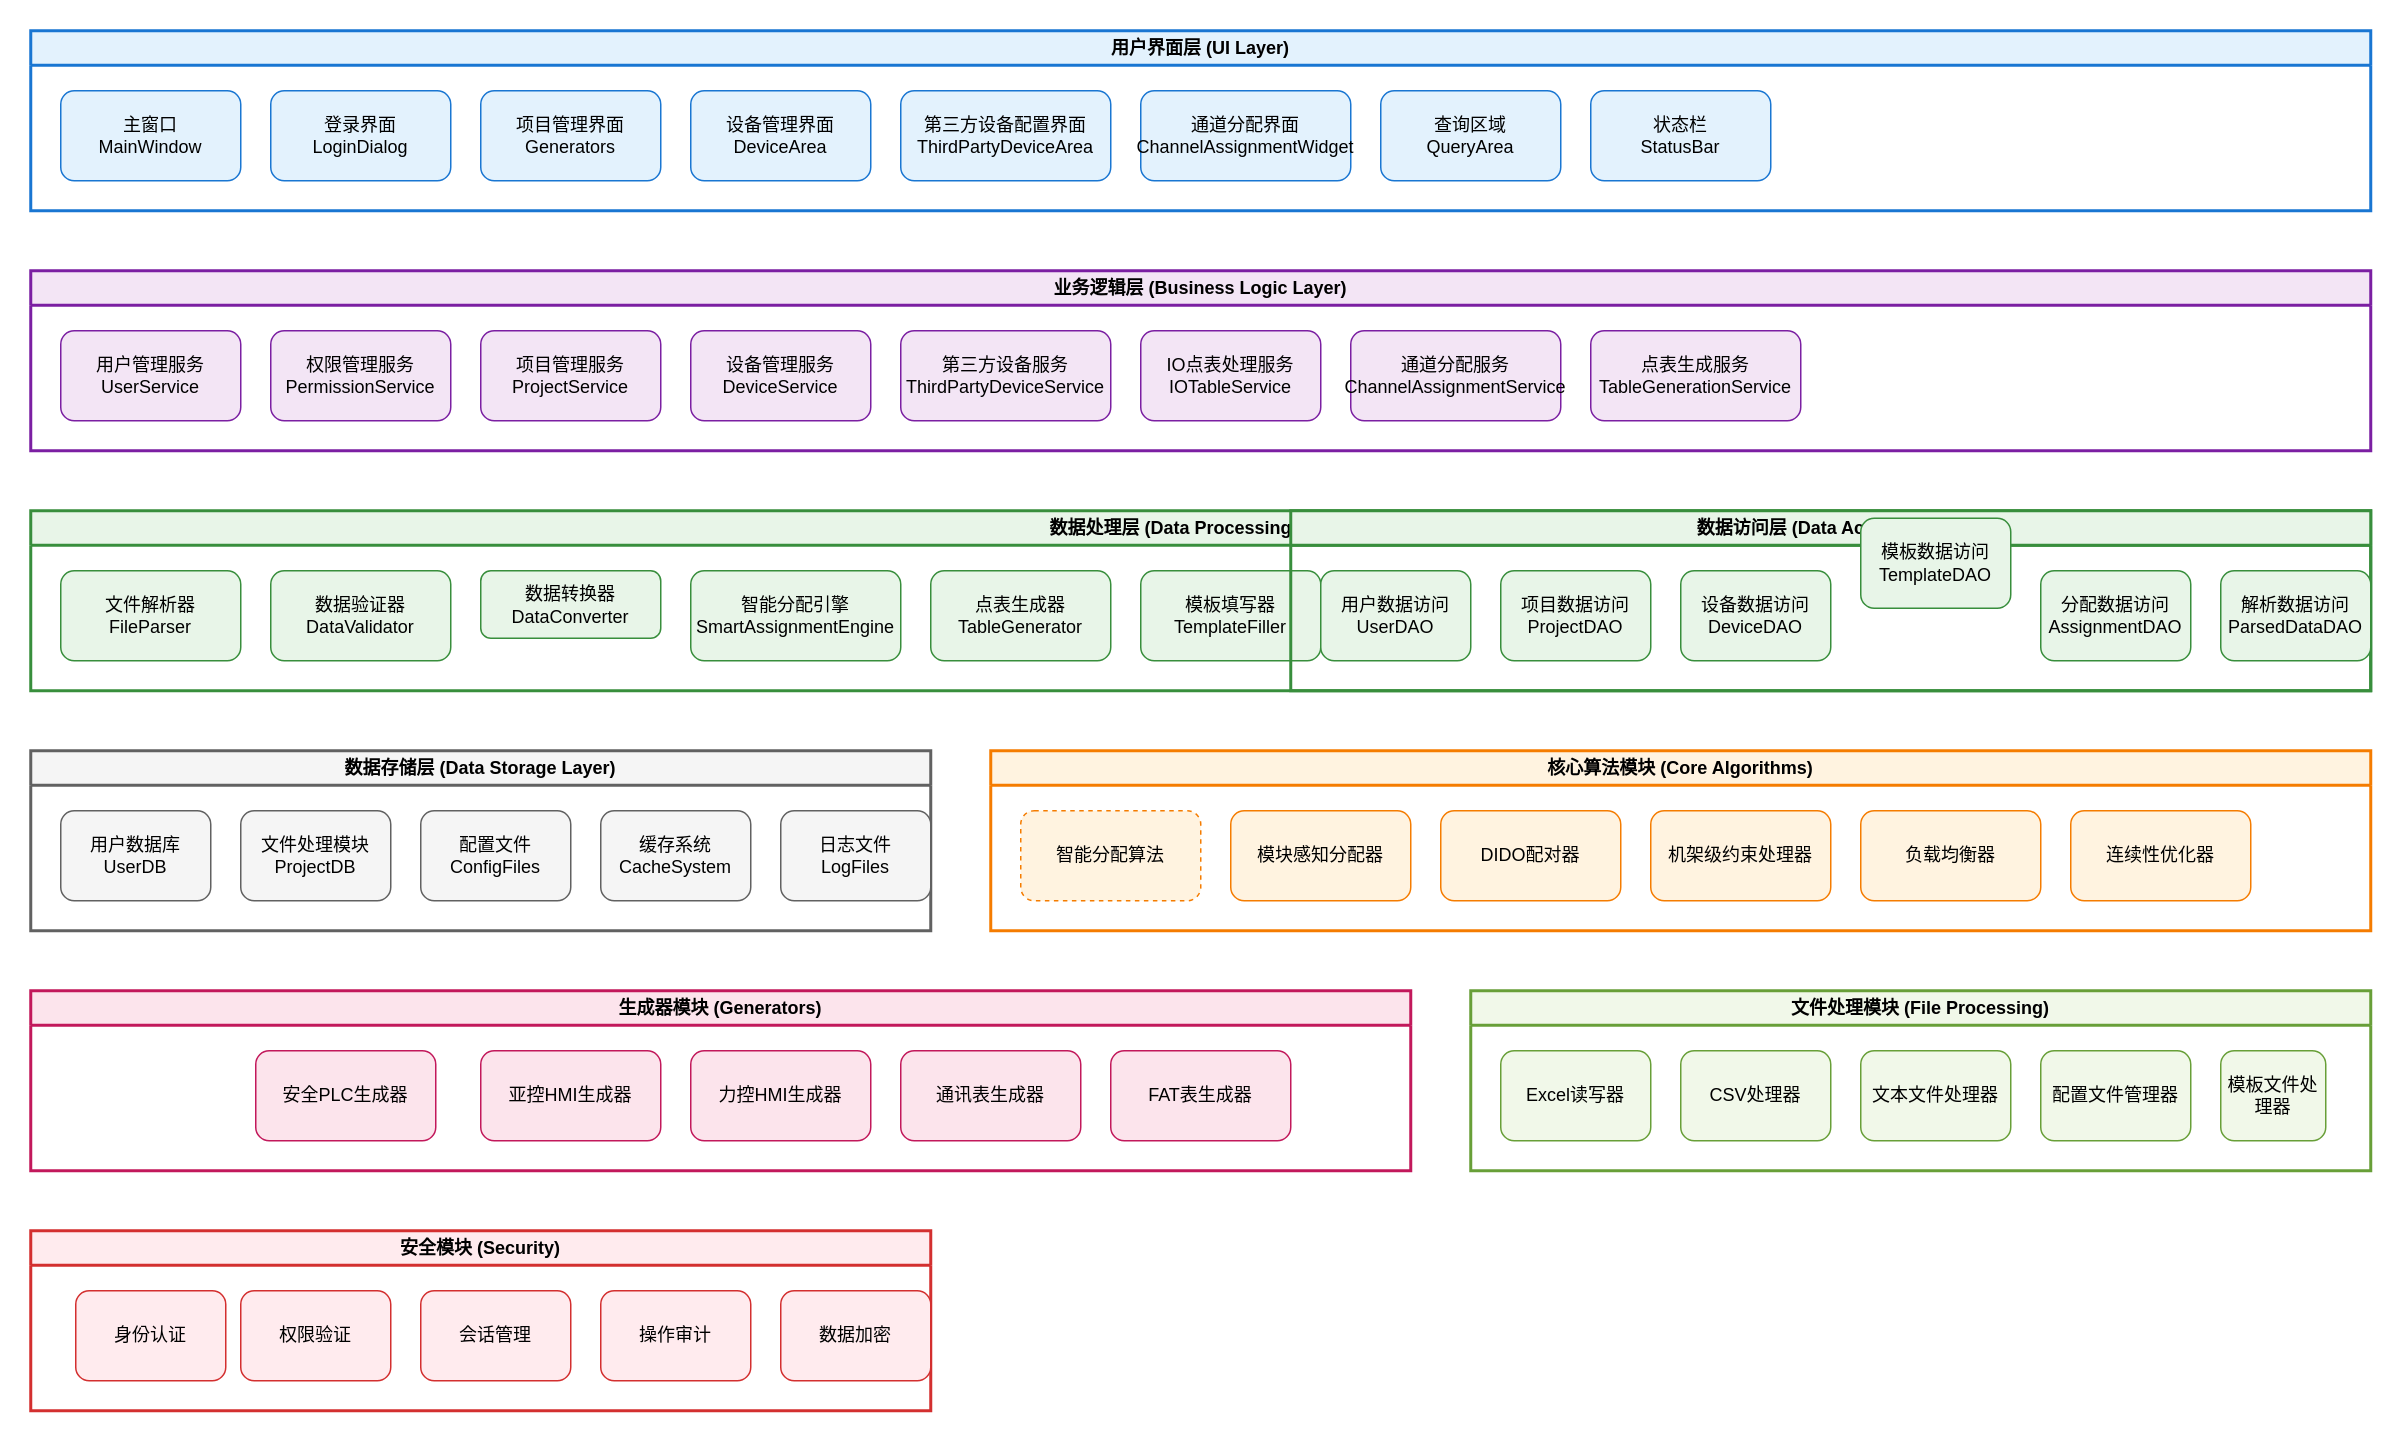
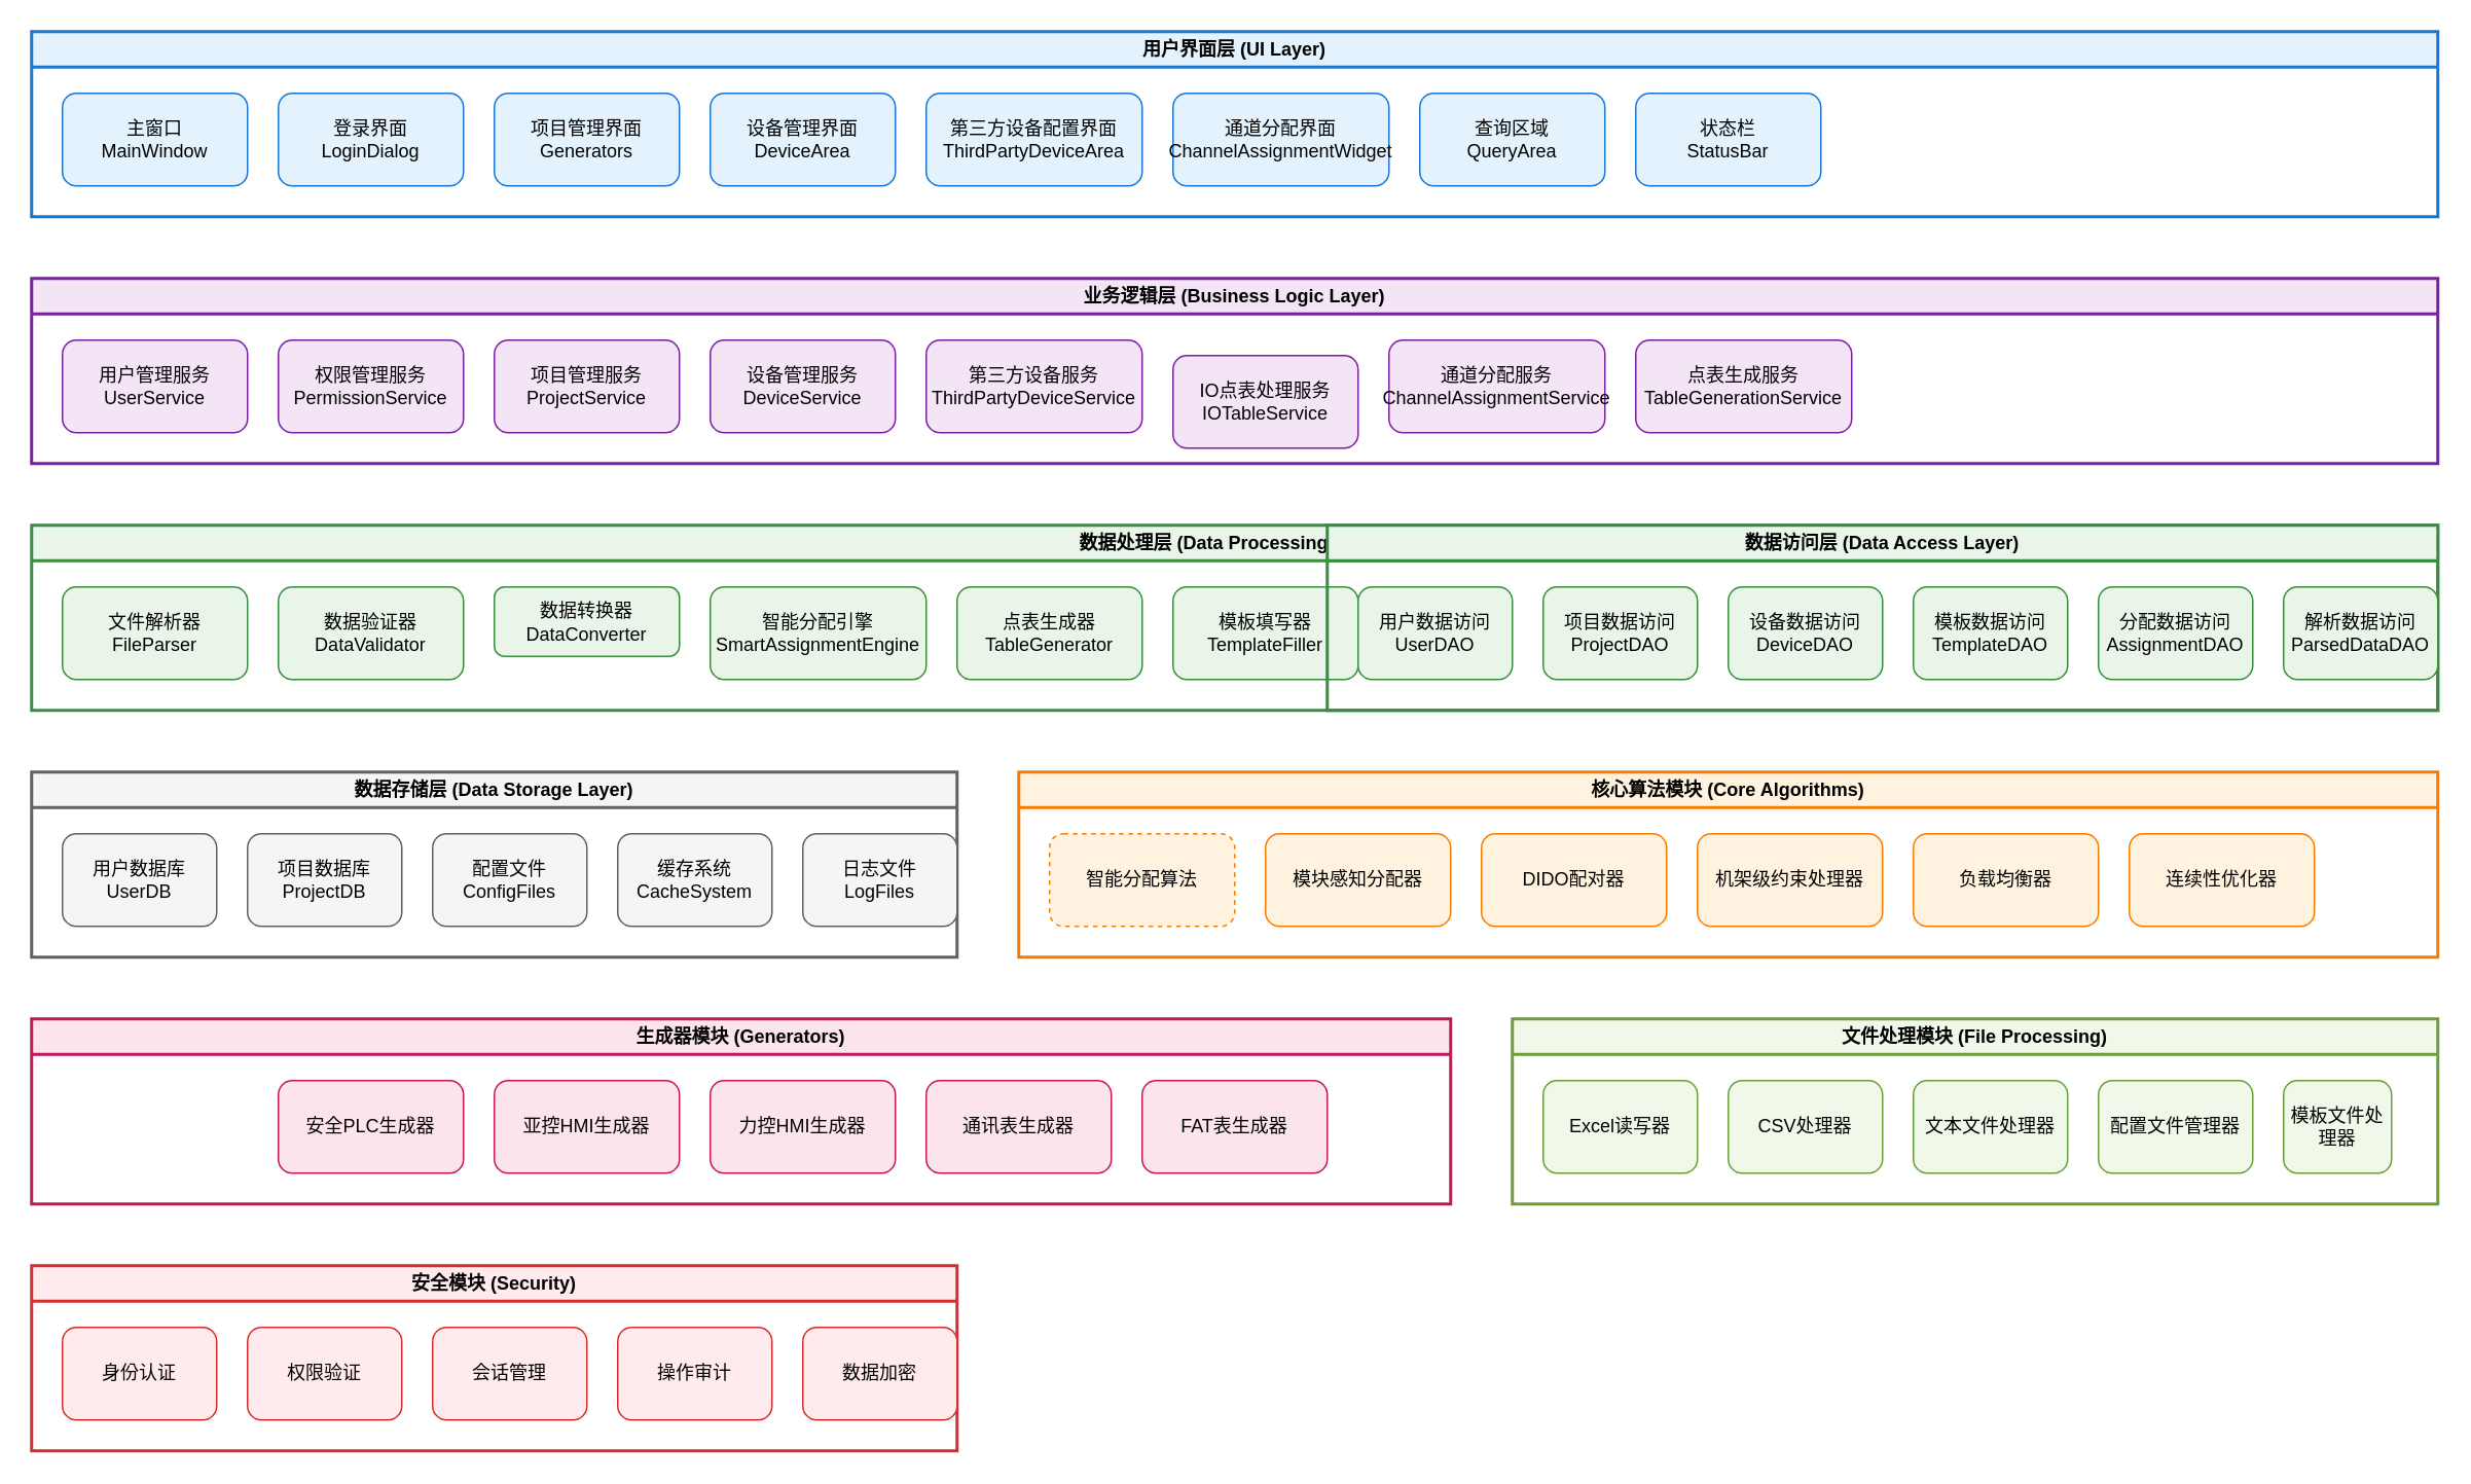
- <mxCell id="17" value="IO点表处理服务&#10;IOTableService" style="rounded=1;whiteSpace=wrap;html=1;fillColor=#f3e5f5;strokeColor=#7b1fa2;" vertex="1" parent="11"><mxGeometry x="740" y="40" width="120" height="60" as="geometry" /></mxCell>
+ <mxCell id="17" value="IO点表处理服务&#10;IOTableService" style="rounded=1;whiteSpace=wrap;html=1;fillColor=#f3e5f5;strokeColor=#7b1fa2;" vertex="1" parent="11"><mxGeometry x="740" y="50" width="120" height="60" as="geometry" /></mxCell>
- <mxCell id="31" value="模板数据访问&#10;TemplateDAO" style="rounded=1;whiteSpace=wrap;html=1;fillColor=#e8f5e8;strokeColor=#388e3c;" vertex="1" parent="27"><mxGeometry x="380" y="5" width="100" height="60" as="geometry" /></mxCell>
+ <mxCell id="31" value="模板数据访问&#10;TemplateDAO" style="rounded=1;whiteSpace=wrap;html=1;fillColor=#e8f5e8;strokeColor=#388e3c;" vertex="1" parent="27"><mxGeometry x="380" y="40" width="100" height="60" as="geometry" /></mxCell>
- <mxCell id="36" value="文件处理模块&#10;ProjectDB" style="rounded=1;whiteSpace=wrap;html=1;fillColor=#f5f5f5;strokeColor=#616161;" vertex="1" parent="34"><mxGeometry x="140" y="40" width="100" height="60" as="geometry" /></mxCell>
+ <mxCell id="36" value="项目数据库&#10;ProjectDB" style="rounded=1;whiteSpace=wrap;html=1;fillColor=#f5f5f5;strokeColor=#616161;" vertex="1" parent="34"><mxGeometry x="140" y="40" width="100" height="60" as="geometry" /></mxCell>
- <mxCell id="48" value="安全PLC生成器" style="rounded=1;whiteSpace=wrap;html=1;fillColor=#fce4ec;strokeColor=#c2185b;" vertex="1" parent="47"><mxGeometry x="150" y="40" width="120" height="60" as="geometry" /></mxCell>
+ <mxCell id="48" value="安全PLC生成器" style="rounded=1;whiteSpace=wrap;html=1;fillColor=#fce4ec;strokeColor=#c2185b;" vertex="1" parent="47"><mxGeometry x="160" y="40" width="120" height="60" as="geometry" /></mxCell>
- <mxCell id="60" value="身份认证" style="rounded=1;whiteSpace=wrap;html=1;fillColor=#ffebee;strokeColor=#d32f2f;" vertex="1" parent="59"><mxGeometry x="30" y="40" width="100" height="60" as="geometry" /></mxCell>
+ <mxCell id="60" value="身份认证" style="rounded=1;whiteSpace=wrap;html=1;fillColor=#ffebee;strokeColor=#d32f2f;" vertex="1" parent="59"><mxGeometry x="20" y="40" width="100" height="60" as="geometry" /></mxCell>
